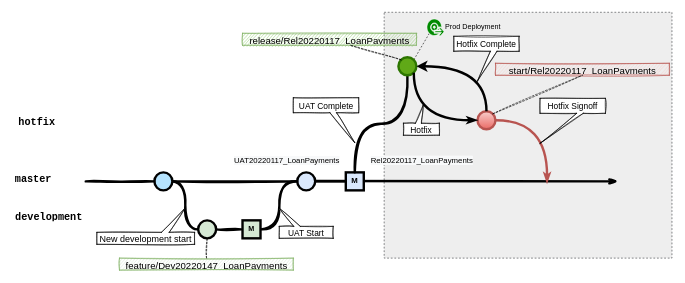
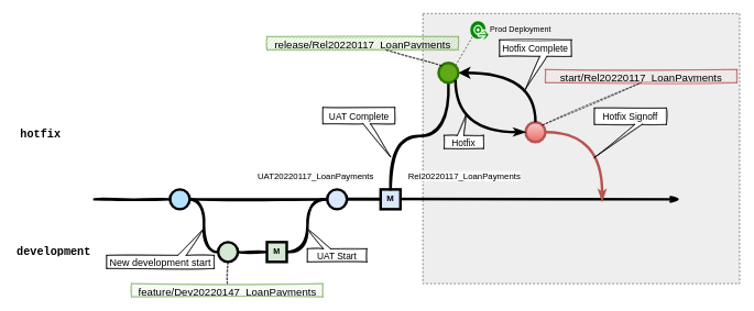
- <mxCell id="18" value="&lt;font style=&quot;font-size: 17px&quot;&gt;master&lt;/font&gt;" style="text;html=1;strokeColor=none;fillColor=none;align=center;verticalAlign=middle;whiteSpace=wrap;overflow=hidden;fontSize=14;fontStyle=1;fontFamily=Courier New;" parent="1" vertex="1"><mxGeometry x="20" y="287" width="70" height="20" as="geometry" /></mxCell>
- <mxCell id="19" value="&lt;font style=&quot;font-size: 17px&quot;&gt;development&lt;/font&gt;" style="text;html=1;strokeColor=none;fillColor=none;align=center;verticalAlign=middle;whiteSpace=wrap;overflow=hidden;fontSize=14;fontStyle=1;fontFamily=Courier New;" parent="1" vertex="1"><mxGeometry x="20" y="350" width="121.62" height="20" as="geometry" /></mxCell>
+ <mxCell id="19" value="&lt;font style=&quot;font-size: 17px&quot;&gt;development&lt;/font&gt;" style="text;html=1;strokeColor=none;fillColor=none;align=center;verticalAlign=middle;whiteSpace=wrap;overflow=hidden;fontSize=14;fontStyle=1;fontFamily=Courier New;" parent="1" vertex="1"><mxGeometry x="20" y="370" width="121.62" height="20" as="geometry" /></mxCell>
